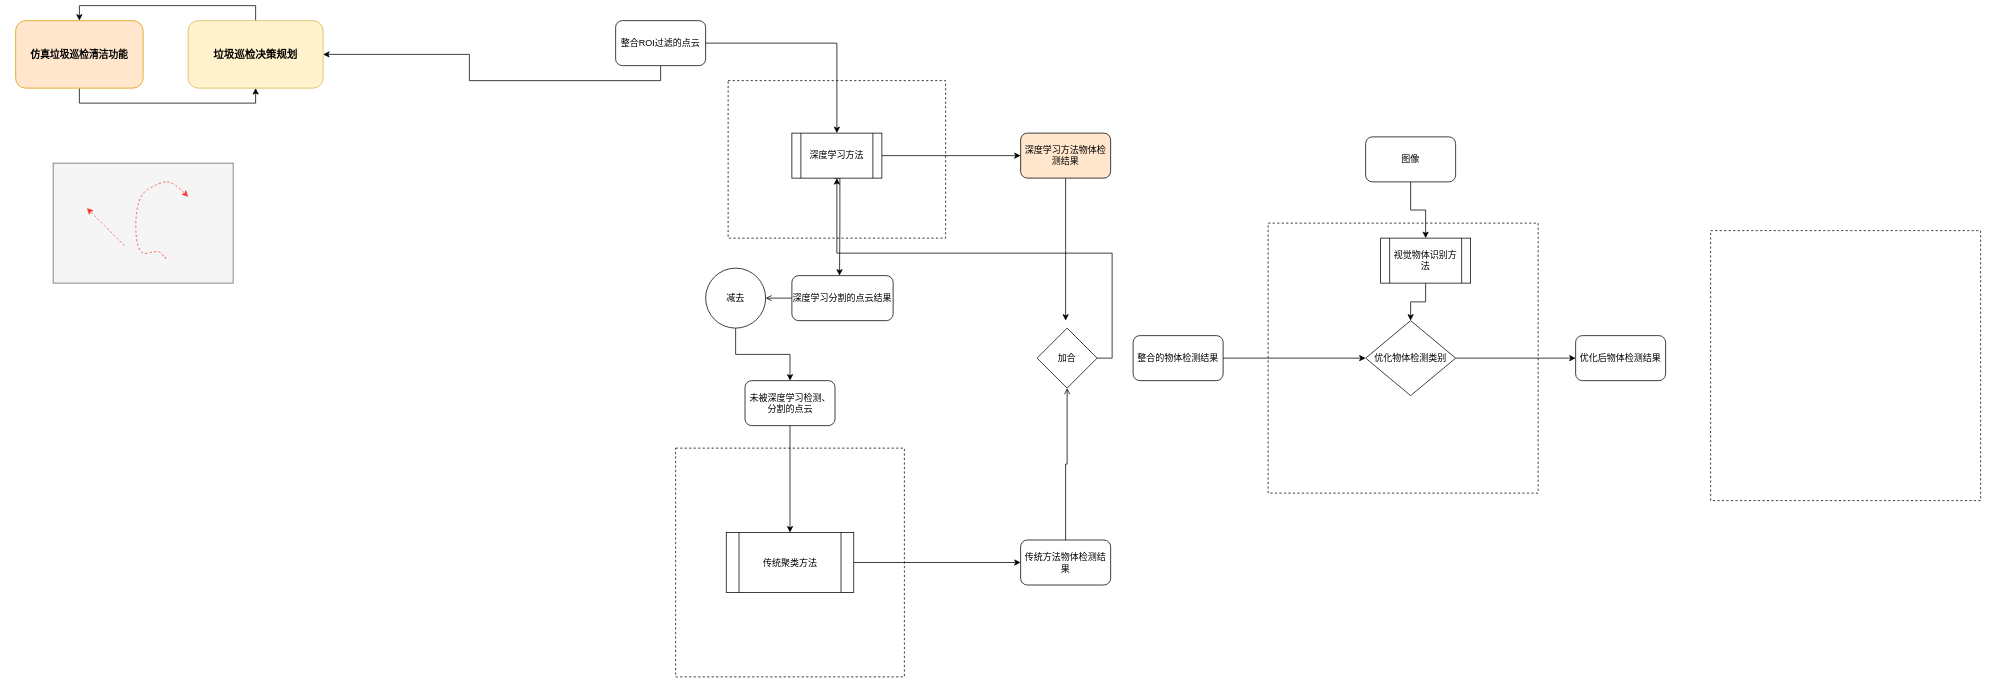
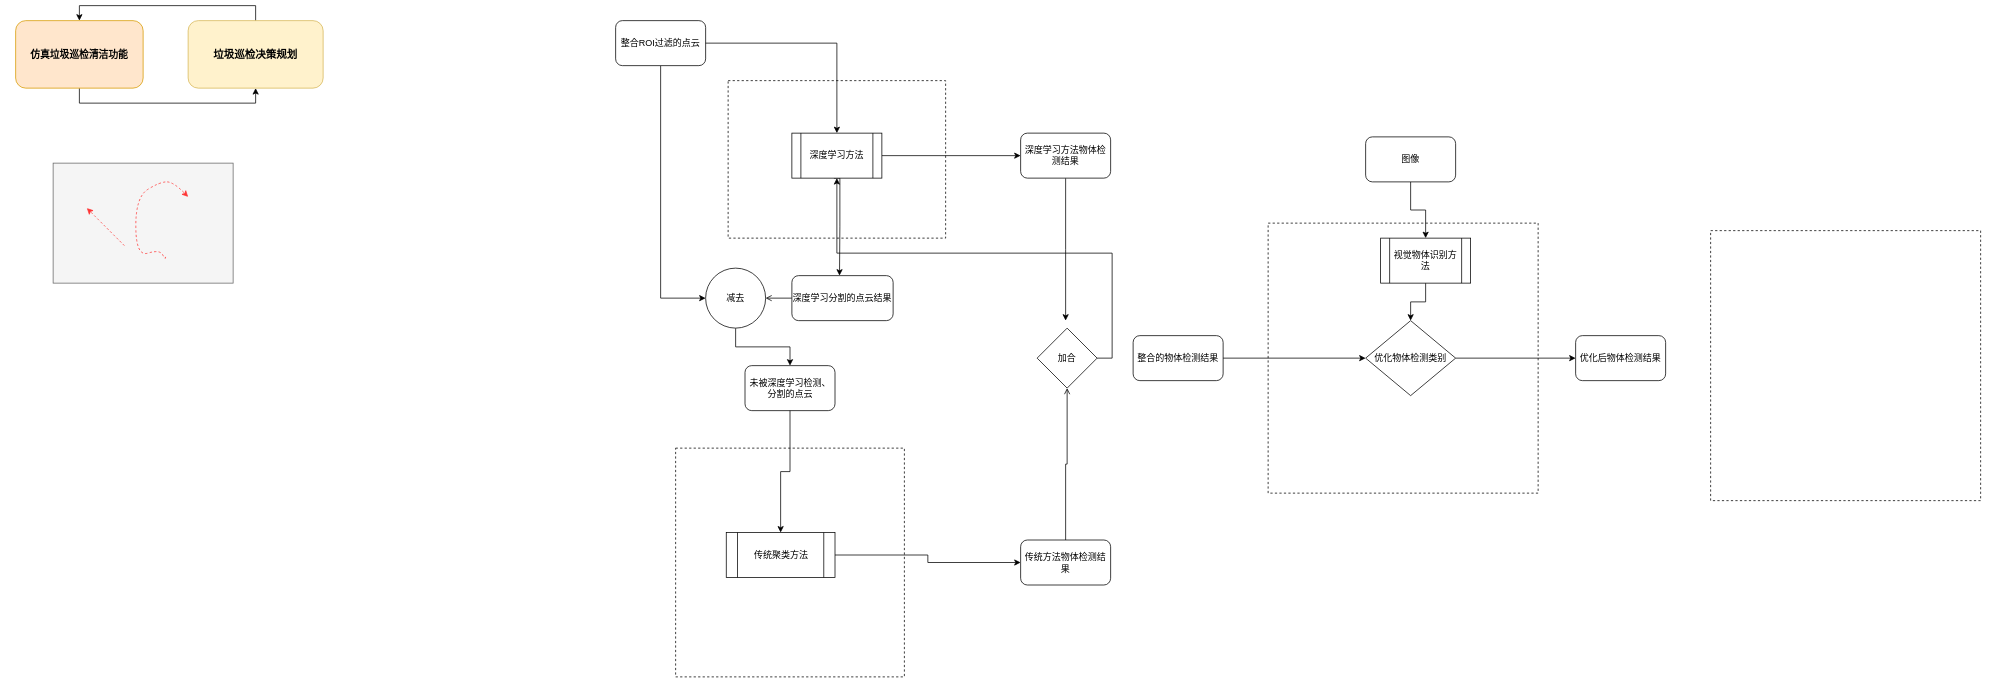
- <mxCell id="18" style="edgeStyle=orthogonalEdgeStyle;rounded=0;orthogonalLoop=1;jettySize=auto;html=1;exitX=0.5;exitY=1;exitDx=0;exitDy=0;" edge="1" parent="1" source="19" target="5"><mxGeometry relative="1" as="geometry" /></mxCell>
+ <mxCell id="18" style="edgeStyle=orthogonalEdgeStyle;rounded=0;orthogonalLoop=1;jettySize=auto;html=1;exitX=0.5;exitY=1;exitDx=0;exitDy=0;entryX=0;entryY=0.5;entryDx=0;entryDy=0;" edge="1" parent="1" source="19" target="28"><mxGeometry relative="1" as="geometry" /></mxCell>
- <mxCell id="37" value="深度学习方法物体检测结果" style="rounded=1;whiteSpace=wrap;html=1;fillColor=#ffe6cc;" vertex="1" parent="1"><mxGeometry x="1360" y="170" width="120" height="60" as="geometry" /></mxCell>
+ <mxCell id="37" value="深度学习方法物体检测结果" style="rounded=1;whiteSpace=wrap;html=1;" vertex="1" parent="1"><mxGeometry x="1360" y="170" width="120" height="60" as="geometry" /></mxCell>
- <mxCell id="29" value="未被深度学习检测、分割的点云" style="rounded=1;whiteSpace=wrap;html=1;" vertex="1" parent="1"><mxGeometry x="992.5" y="500" width="120" height="60" as="geometry" /></mxCell>
+ <mxCell id="29" value="未被深度学习检测、分割的点云" style="rounded=1;whiteSpace=wrap;html=1;" vertex="1" parent="1"><mxGeometry x="992.5" y="480" width="120" height="60" as="geometry" /></mxCell>
- <mxCell id="32" value="传统聚类方法" style="shape=process;whiteSpace=wrap;html=1;backgroundOutline=1;" vertex="1" parent="1"><mxGeometry x="967.5" y="702.5" width="170" height="80" as="geometry" /></mxCell>
+ <mxCell id="32" value="传统聚类方法" style="shape=process;whiteSpace=wrap;html=1;backgroundOutline=1;" vertex="1" parent="1"><mxGeometry x="967.5" y="702.5" width="145" height="60" as="geometry" /></mxCell>
